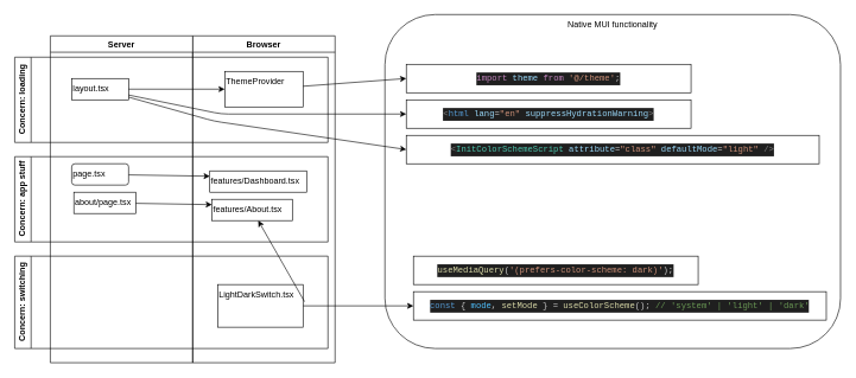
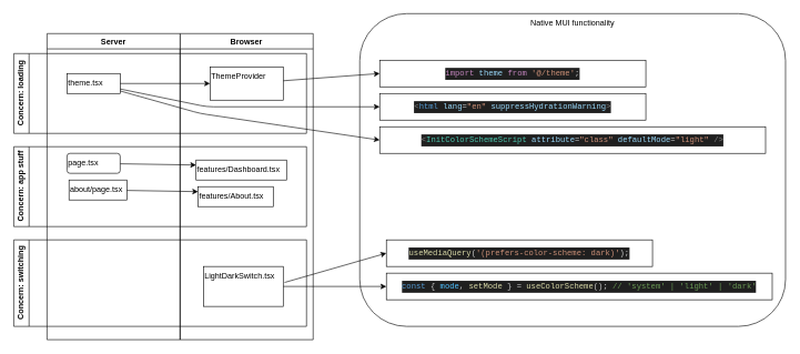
- <mxCell id="15" value="layout.tsx" style="rounded=0;whiteSpace=wrap;html=1;align=left;verticalAlign=top;" parent="13" vertex="1"><mxGeometry x="80" y="30" width="80" height="30" as="geometry" /></mxCell>
+ <mxCell id="15" value="theme.tsx" style="rounded=0;whiteSpace=wrap;html=1;align=left;verticalAlign=top;" parent="13" vertex="1"><mxGeometry x="80" y="30" width="80" height="30" as="geometry" /></mxCell>
- <mxCell id="20" style="edgeStyle=none;html=1;exitX=1.017;exitY=0.4;exitDx=0;exitDy=0;exitPerimeter=0;" edge="1" parent="1" source="3" target="11"><mxGeometry relative="1" as="geometry" /></mxCell>
+ <mxCell id="20" style="edgeStyle=none;html=1;entryX=0;entryY=0.5;entryDx=0;entryDy=0;exitX=1.017;exitY=0.4;exitDx=0;exitDy=0;exitPerimeter=0;" edge="1" parent="1" source="3" target="18"><mxGeometry relative="1" as="geometry" /></mxCell>
